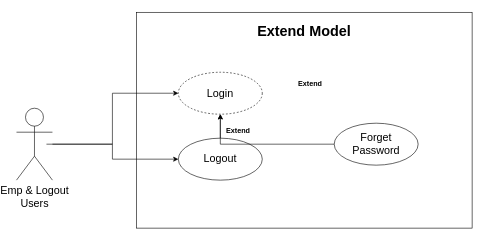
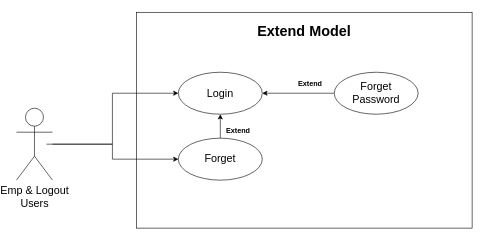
- <mxCell id="9" value="&lt;font style=&quot;font-size: 18px&quot;&gt;Login&lt;/font&gt;" style="ellipse;whiteSpace=wrap;html=1;dashed=1;" vertex="1" parent="1"><mxGeometry x="290" y="120" width="140" height="70" as="geometry" /></mxCell>
+ <mxCell id="9" value="&lt;font style=&quot;font-size: 18px&quot;&gt;Login&lt;/font&gt;" style="ellipse;whiteSpace=wrap;html=1;" vertex="1" parent="1"><mxGeometry x="290" y="120" width="140" height="70" as="geometry" /></mxCell>
- <mxCell id="11" value="&lt;span style=&quot;font-size: 18px&quot;&gt;Forget &lt;br&gt;Password&lt;/span&gt;" style="ellipse;whiteSpace=wrap;html=1;" vertex="1" parent="1"><mxGeometry x="550" y="205" width="140" height="70" as="geometry" /></mxCell>
+ <mxCell id="11" value="&lt;span style=&quot;font-size: 18px&quot;&gt;Forget &lt;br&gt;Password&lt;/span&gt;" style="ellipse;whiteSpace=wrap;html=1;" vertex="1" parent="1"><mxGeometry x="550" y="120" width="140" height="70" as="geometry" /></mxCell>
- <mxCell id="7" value="&lt;font style=&quot;font-size: 18px&quot;&gt;Logout&lt;/font&gt;" style="ellipse;whiteSpace=wrap;html=1;" vertex="1" parent="1"><mxGeometry x="290" y="230" width="140" height="70" as="geometry" /></mxCell>
+ <mxCell id="7" value="&lt;font style=&quot;font-size: 18px&quot;&gt;Forget&lt;/font&gt;" style="ellipse;whiteSpace=wrap;html=1;" vertex="1" parent="1"><mxGeometry x="290" y="230" width="140" height="70" as="geometry" /></mxCell>
